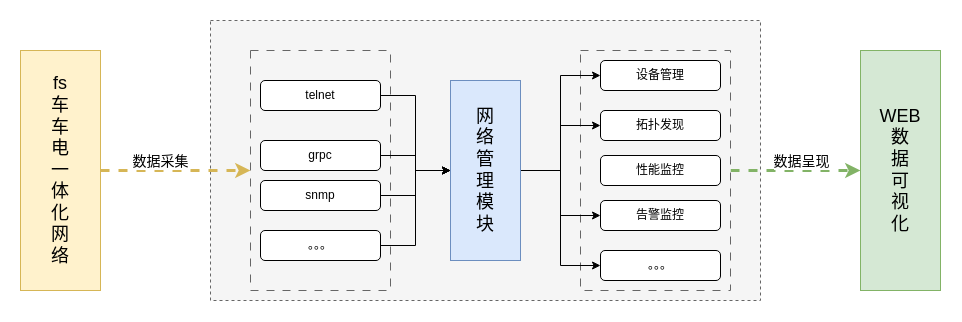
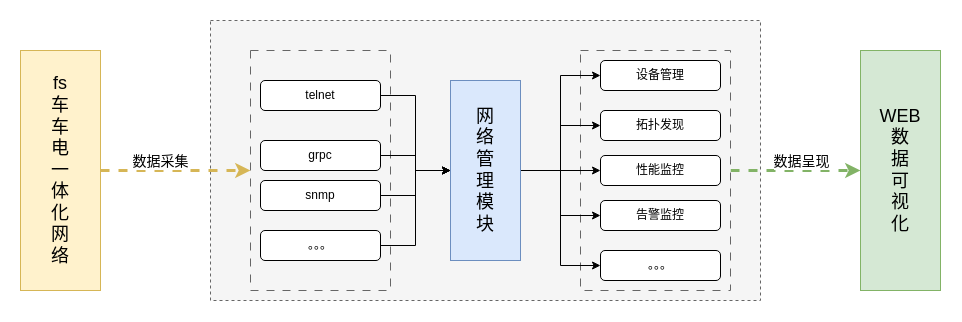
+ <mxCell id="13" style="edgeStyle=orthogonalEdgeStyle;rounded=0;orthogonalLoop=1;jettySize=auto;html=1;exitX=1;exitY=0.5;exitDx=0;exitDy=0;entryX=0;entryY=0.5;entryDx=0;entryDy=0;" edge="1" parent="1" source="16" target="27"><mxGeometry relative="1" as="geometry" /></mxCell>
